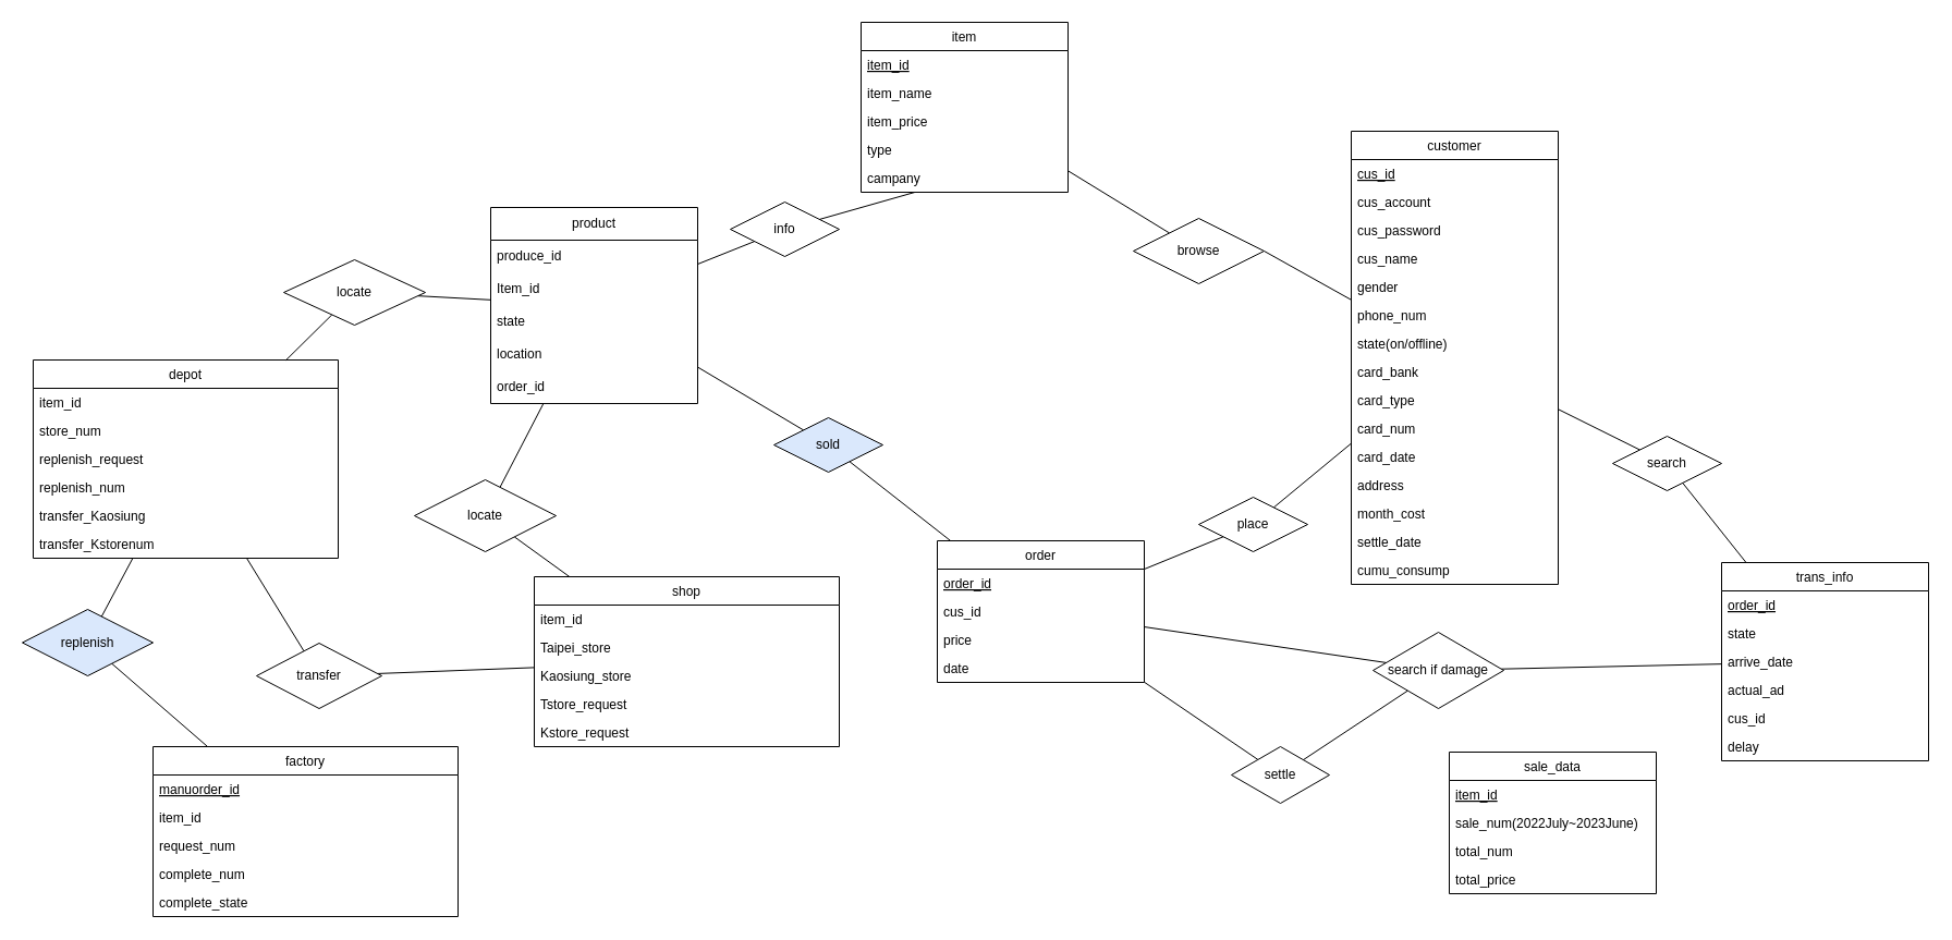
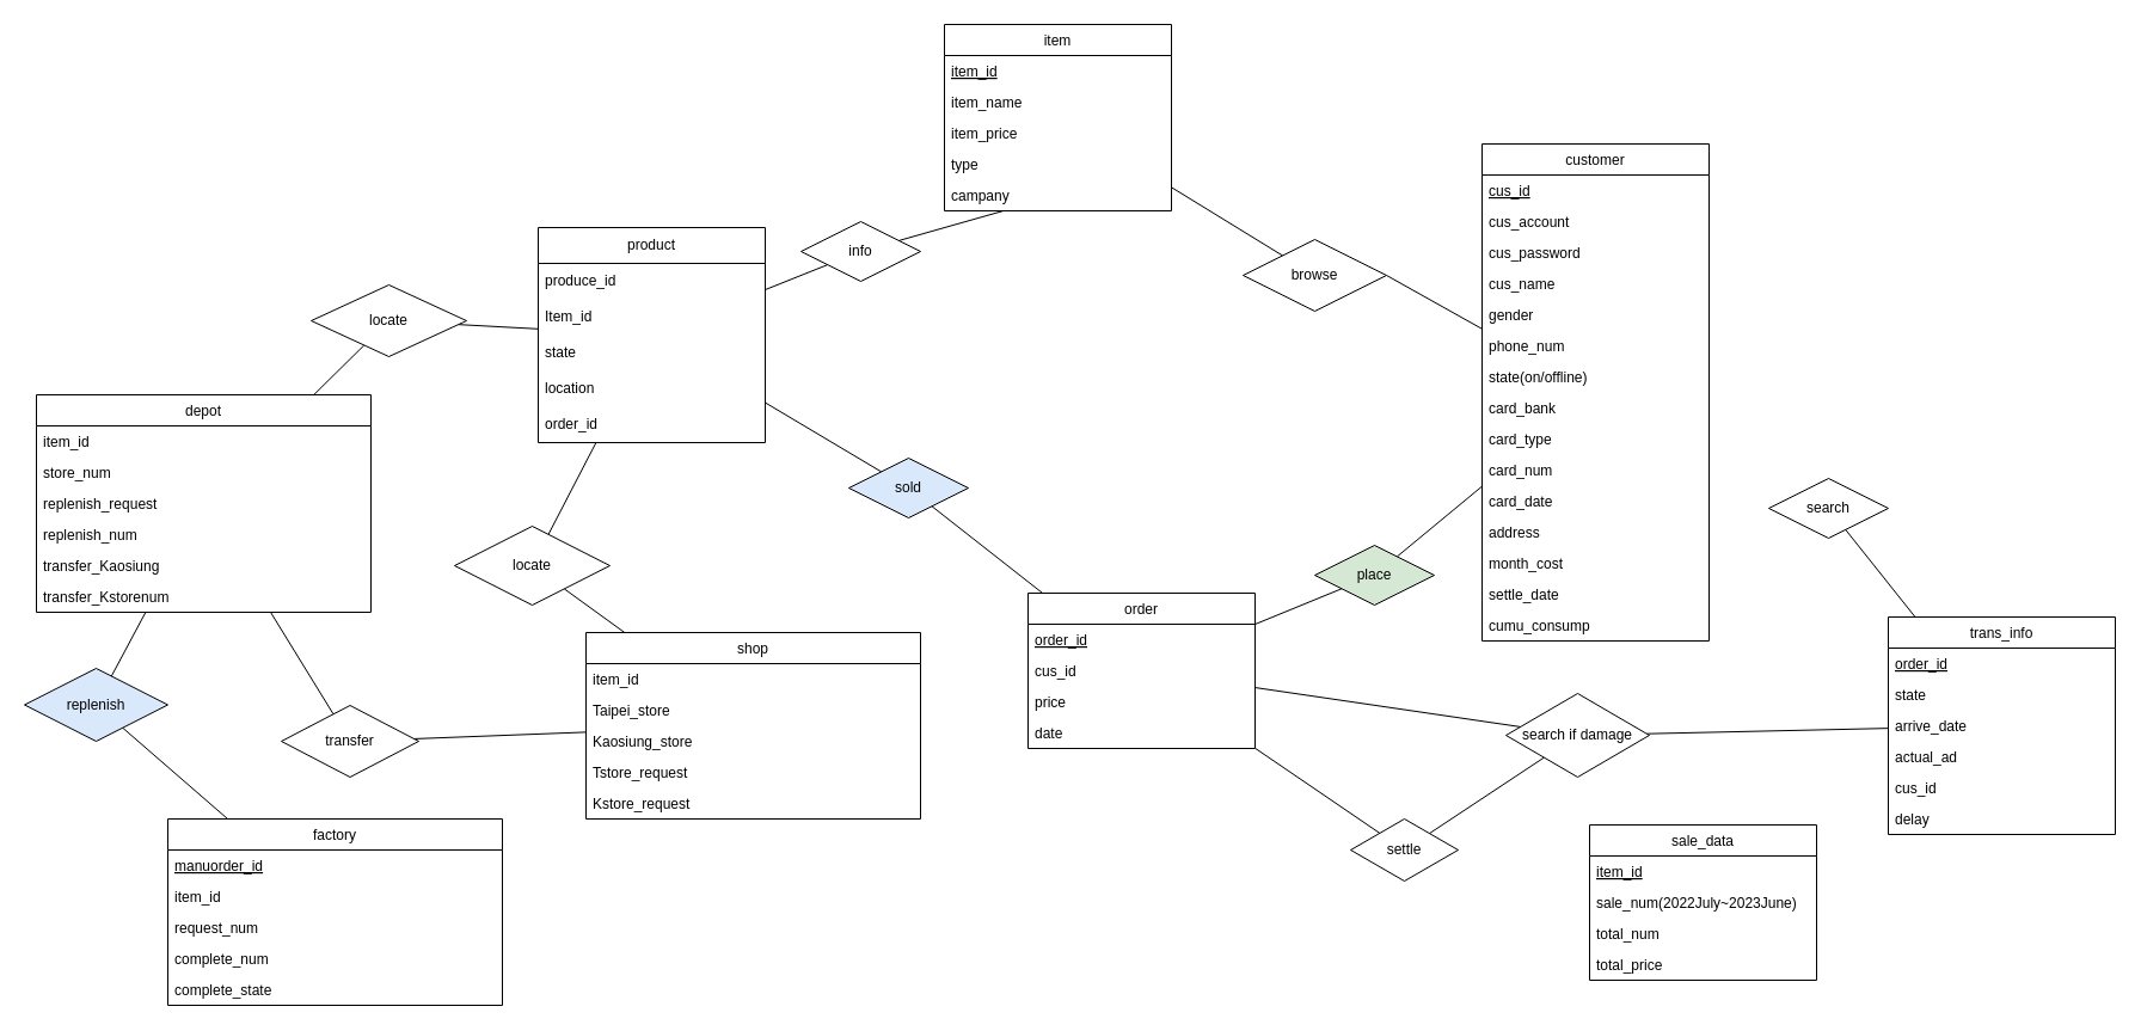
- <mxCell id="51" value="" style="edgeStyle=none;rounded=0;orthogonalLoop=1;jettySize=auto;html=1;startArrow=none;startFill=0;endArrow=none;endFill=0;" parent="1" source="53" target="28" edge="1"><mxGeometry relative="1" as="geometry" /></mxCell>
- <mxCell id="86" value="place" style="rhombus;whiteSpace=wrap;html=1;direction=west;" parent="1" vertex="1"><mxGeometry x="1100" y="456" width="100" height="50" as="geometry" /></mxCell>
+ <mxCell id="86" value="place" style="rhombus;whiteSpace=wrap;html=1;direction=west;fillColor=#d5e8d4;" parent="1" vertex="1"><mxGeometry x="1100" y="456" width="100" height="50" as="geometry" /></mxCell>
